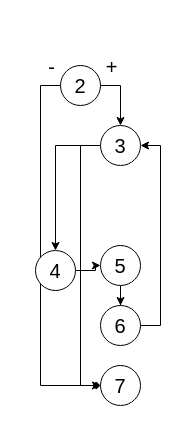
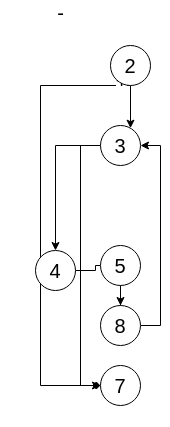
- <mxCell id="7" value="2" style="ellipse;whiteSpace=wrap;html=1;aspect=fixed;fontSize=20;" vertex="1" parent="1"><mxGeometry x="60" y="65" width="40" height="40" as="geometry" /></mxCell>
+ <mxCell id="7" value="2" style="ellipse;whiteSpace=wrap;html=1;aspect=fixed;fontSize=20;" vertex="1" parent="1"><mxGeometry x="110" y="45" width="40" height="40" as="geometry" /></mxCell>
- <mxCell id="11" value="" style="edgeStyle=orthogonalEdgeStyle;rounded=0;orthogonalLoop=1;jettySize=auto;html=1;fontSize=20;" edge="1" parent="1" source="12" target="14"><mxGeometry relative="1" as="geometry" /></mxCell>
+ <mxCell id="11" value="" style="edgeStyle=orthogonalEdgeStyle;rounded=0;orthogonalLoop=1;jettySize=auto;html=1;fontSize=20;endArrow=none;" edge="1" parent="1" source="12" target="14"><mxGeometry relative="1" as="geometry" /></mxCell>
- <mxCell id="16" value="6" style="ellipse;whiteSpace=wrap;html=1;aspect=fixed;fontSize=20;" vertex="1" parent="1"><mxGeometry x="100" y="305" width="40" height="40" as="geometry" /></mxCell>
+ <mxCell id="16" value="8" style="ellipse;whiteSpace=wrap;html=1;aspect=fixed;fontSize=20;" vertex="1" parent="1"><mxGeometry x="100" y="305" width="40" height="40" as="geometry" /></mxCell>
